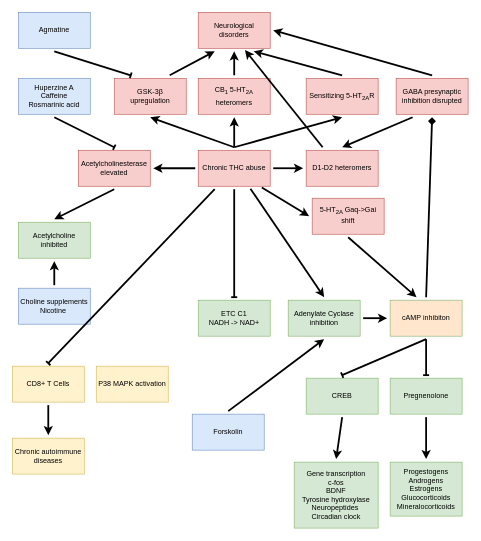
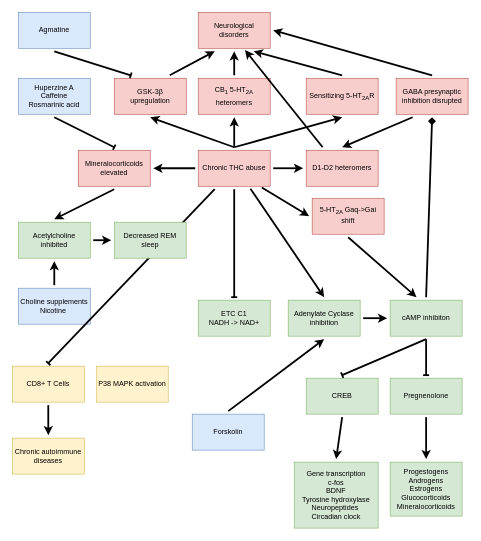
- <mxCell id="25" value="Acetylcholinesterase elevated" style="rounded=0;whiteSpace=wrap;html=1;perimeterSpacing=5;fillColor=#f8cecc;strokeColor=#b85450;" parent="1" vertex="1"><mxGeometry x="130" y="250" width="120" height="60" as="geometry" /></mxCell>
+ <mxCell id="25" value="Mineralocorticoids elevated" style="rounded=0;whiteSpace=wrap;html=1;perimeterSpacing=5;fillColor=#f8cecc;strokeColor=#b85450;" parent="1" vertex="1"><mxGeometry x="130" y="250" width="120" height="60" as="geometry" /></mxCell>
+ <mxCell id="54" value="" style="endArrow=classic;html=1;rounded=0;strokeWidth=3;exitX=1;exitY=0.5;exitDx=0;exitDy=0;entryX=0;entryY=0.5;entryDx=0;entryDy=0;" parent="1" source="27" target="53" edge="1"><mxGeometry width="50" height="50" relative="1" as="geometry"><mxPoint x="90" y="485" as="sourcePoint" /><mxPoint x="100" y="435" as="targetPoint" /></mxGeometry></mxCell>
+ <mxCell id="53" value="Decreased REM sleep" style="rounded=0;whiteSpace=wrap;html=1;perimeterSpacing=5;fillColor=#d5e8d4;strokeColor=#82b366;" parent="1" vertex="1"><mxGeometry x="190" y="370" width="120" height="60" as="geometry" /></mxCell>
- <mxCell id="13" value="cAMP inhibiton" style="rounded=0;whiteSpace=wrap;html=1;perimeterSpacing=5;fillColor=#ffe6cc;strokeColor=#82b366;" parent="1" vertex="1"><mxGeometry x="650" y="500" width="120" height="60" as="geometry" /></mxCell>
+ <mxCell id="13" value="cAMP inhibiton" style="rounded=0;whiteSpace=wrap;html=1;perimeterSpacing=5;fillColor=#d5e8d4;strokeColor=#82b366;" parent="1" vertex="1"><mxGeometry x="650" y="500" width="120" height="60" as="geometry" /></mxCell>
